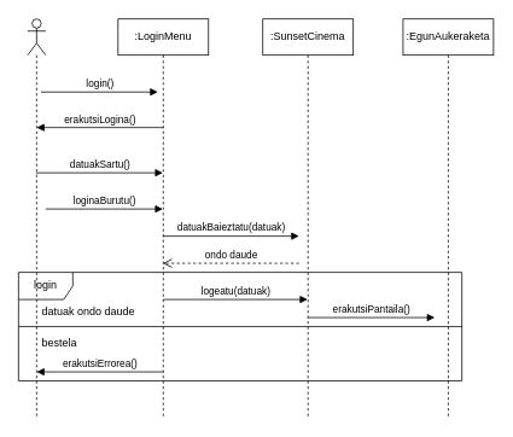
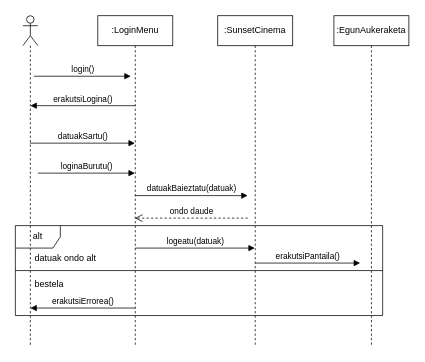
- <mxCell id="2" value="login" style="shape=umlFrame;whiteSpace=wrap;html=1;" vertex="1" parent="1"><mxGeometry y="300" width="490" height="120" as="geometry" x="20" /></mxCell>
+ <mxCell id="2" value="alt" style="shape=umlFrame;whiteSpace=wrap;html=1;" vertex="1" parent="1"><mxGeometry y="300" width="490" height="120" as="geometry" x="20" /></mxCell>
- <mxCell id="16" value="datuak ondo daude" style="text;strokeColor=none;fillColor=none;align=left;verticalAlign=top;spacingLeft=4;spacingRight=4;overflow=hidden;rotatable=0;points=[[0,0.5],[1,0.5]];portConstraint=eastwest;" vertex="1" parent="1"><mxGeometry x="40" y="330" width="120" height="26" as="geometry" /></mxCell>
+ <mxCell id="16" value="datuak ondo alt" style="text;strokeColor=none;fillColor=none;align=left;verticalAlign=top;spacingLeft=4;spacingRight=4;overflow=hidden;rotatable=0;points=[[0,0.5],[1,0.5]];portConstraint=eastwest;" vertex="1" parent="1"><mxGeometry x="40" y="330" width="120" height="26" as="geometry" /></mxCell>
